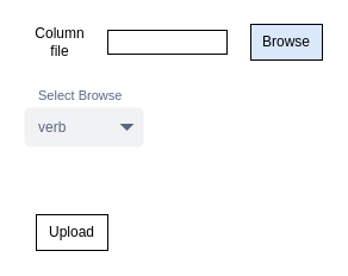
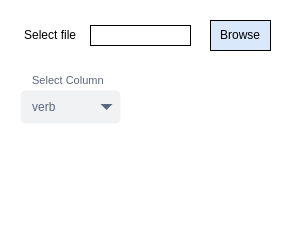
- <mxCell id="3" value="Column file" style="text;html=1;strokeColor=none;fillColor=none;align=center;verticalAlign=middle;whiteSpace=wrap;rounded=0;" vertex="1" parent="1"><mxGeometry x="20" y="25" width="60" height="20" as="geometry" /></mxCell>
+ <mxCell id="3" value="Select file" style="text;html=1;strokeColor=none;fillColor=none;align=center;verticalAlign=middle;whiteSpace=wrap;rounded=0;" vertex="1" parent="1"><mxGeometry x="20" y="25" width="60" height="20" as="geometry" /></mxCell>
- <mxCell id="6" value="Select Browse" style="rounded=1;fillColor=none;strokeColor=none;html=1;fontColor=#596780;align=left;fontSize=11;spacingLeft=10;fontSize=11" vertex="1" parent="1"><mxGeometry x="20" y="70" width="100" height="20" as="geometry" /></mxCell>
+ <mxCell id="6" value="Select Column" style="rounded=1;fillColor=none;strokeColor=none;html=1;fontColor=#596780;align=left;fontSize=11;spacingLeft=10;fontSize=11" vertex="1" parent="1"><mxGeometry x="20" y="70" width="100" height="20" as="geometry" /></mxCell>
- <mxCell id="5" value="Upload" style="rounded=0;whiteSpace=wrap;html=1;" vertex="1" parent="1"><mxGeometry x="30" y="180" width="60" height="30" as="geometry" /></mxCell>
